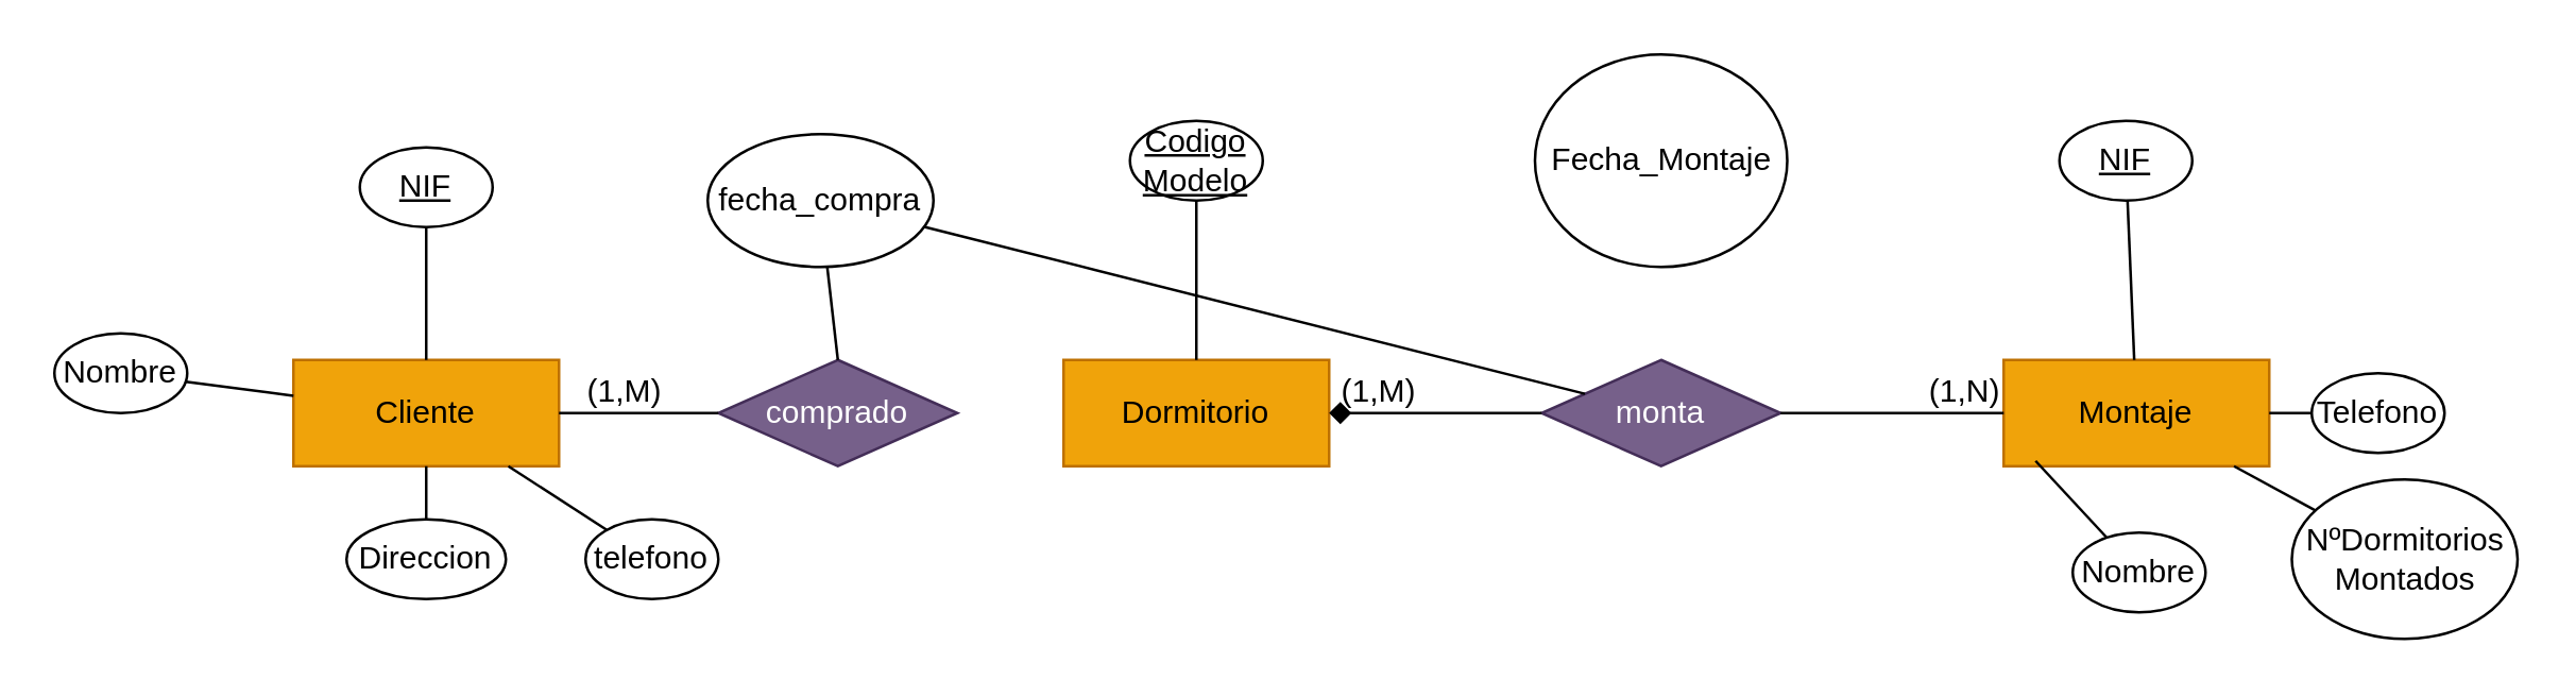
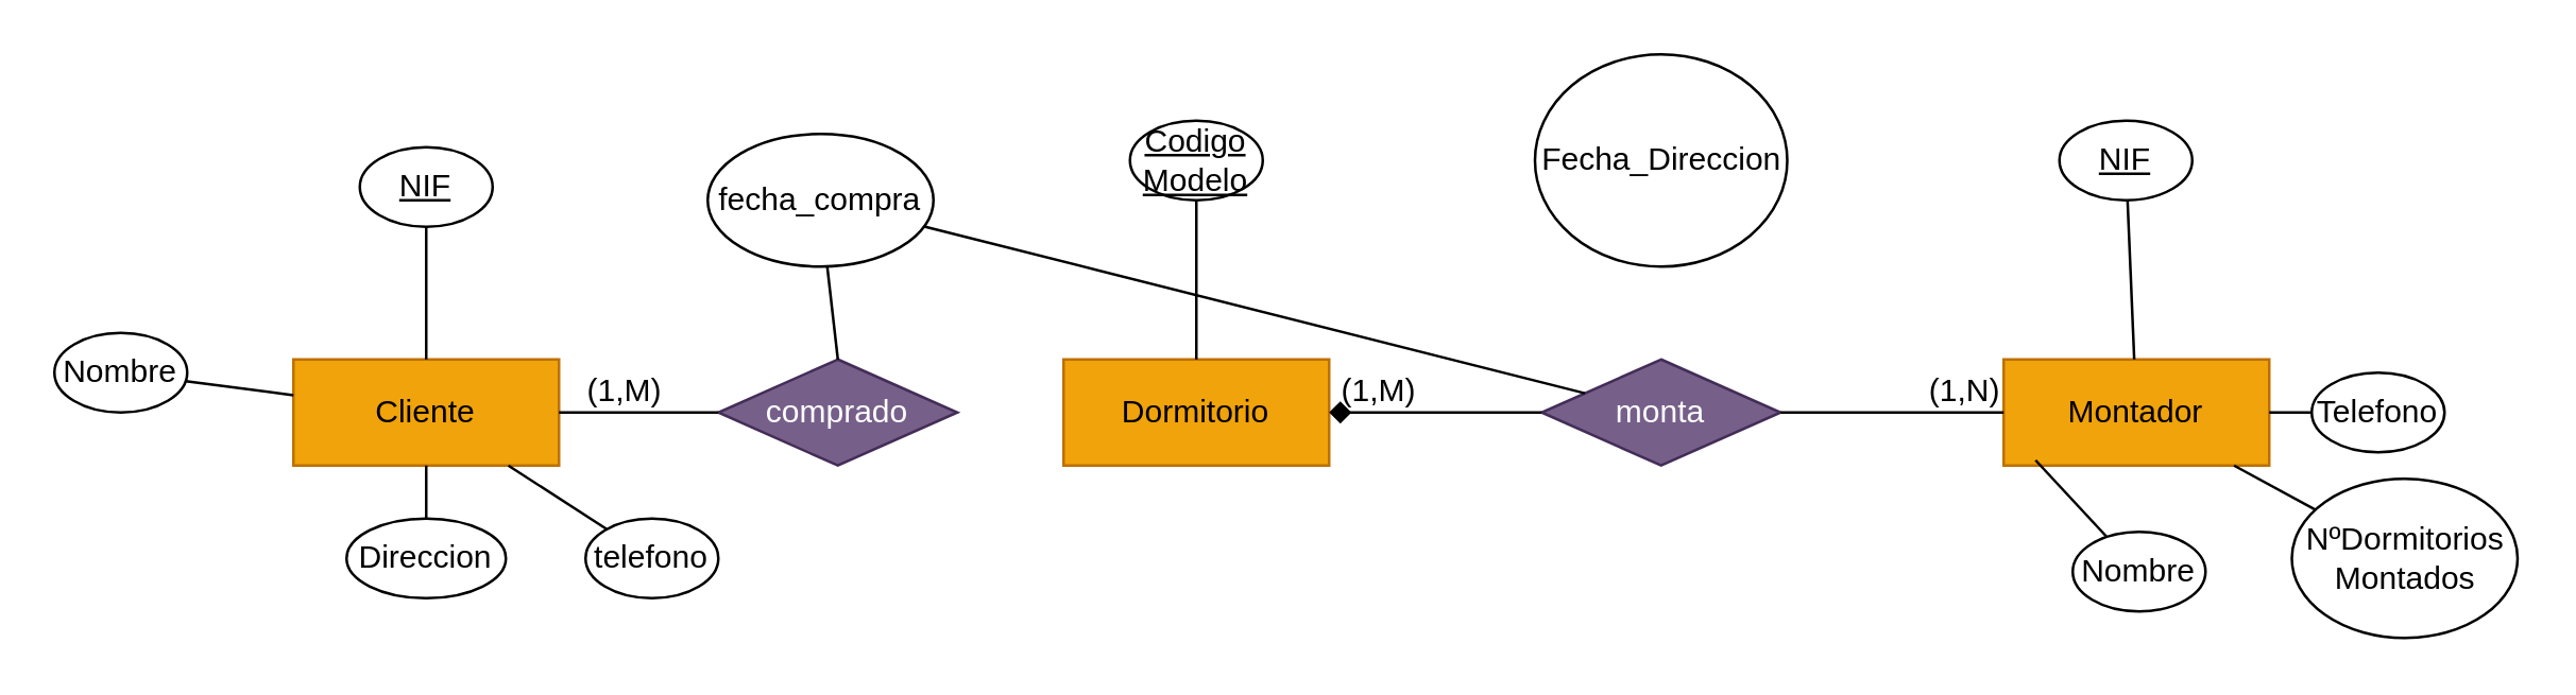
- <mxCell id="20" value="Fecha_Montaje" style="ellipse;whiteSpace=wrap;html=1;align=center;" vertex="1" parent="1"><mxGeometry x="577.5" y="20" width="95" height="80" as="geometry" /></mxCell>
+ <mxCell id="20" value="Fecha_Direccion" style="ellipse;whiteSpace=wrap;html=1;align=center;" vertex="1" parent="1"><mxGeometry x="577.5" y="20" width="95" height="80" as="geometry" /></mxCell>
- <mxCell id="3" value="Montaje" style="whiteSpace=wrap;html=1;align=center;fillColor=#f0a30a;strokeColor=#BD7000;fontColor=#000000;" vertex="1" parent="1"><mxGeometry x="754" y="135" width="100" height="40" as="geometry" /></mxCell>
+ <mxCell id="3" value="Montador" style="whiteSpace=wrap;html=1;align=center;fillColor=#f0a30a;strokeColor=#BD7000;fontColor=#000000;" vertex="1" parent="1"><mxGeometry x="754" y="135" width="100" height="40" as="geometry" /></mxCell>
